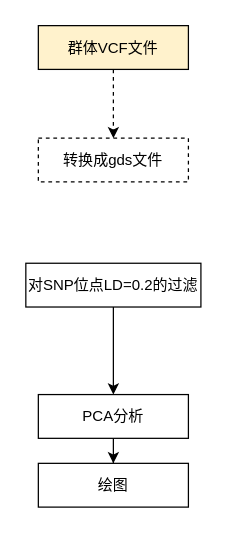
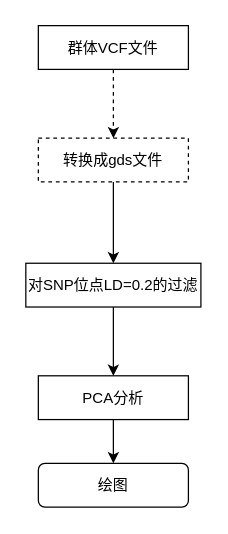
- <mxCell id="3" value="群体VCF文件" style="rounded=0;whiteSpace=wrap;html=1;fillColor=#fff2cc;" vertex="1" parent="1"><mxGeometry x="30" y="20" width="120" height="35" as="geometry" /></mxCell>
+ <mxCell id="3" value="群体VCF文件" style="rounded=0;whiteSpace=wrap;html=1;" vertex="1" parent="1"><mxGeometry x="30" y="20" width="120" height="35" as="geometry" /></mxCell>
+ <mxCell id="4" value="" style="edgeStyle=orthogonalEdgeStyle;rounded=0;orthogonalLoop=1;jettySize=auto;html=1;" edge="1" parent="1" source="5" target="7"><mxGeometry relative="1" as="geometry" /></mxCell>
- <mxCell id="9" value="PCA分析" style="rounded=0;whiteSpace=wrap;html=1;" vertex="1" parent="1"><mxGeometry x="30" y="315" width="120" height="35" as="geometry" /></mxCell>
+ <mxCell id="9" value="PCA分析" style="rounded=0;whiteSpace=wrap;html=1;" vertex="1" parent="1"><mxGeometry x="30" y="300" width="120" height="35" as="geometry" /></mxCell>
- <mxCell id="10" value="绘图" style="rounded=0;whiteSpace=wrap;html=1;" vertex="1" parent="1"><mxGeometry x="30" y="370" width="120" height="35" as="geometry" /></mxCell>
+ <mxCell id="10" value="绘图" style="whiteSpace=wrap;html=1;rounded=1;" vertex="1" parent="1"><mxGeometry x="30" y="370" width="120" height="35" as="geometry" /></mxCell>
